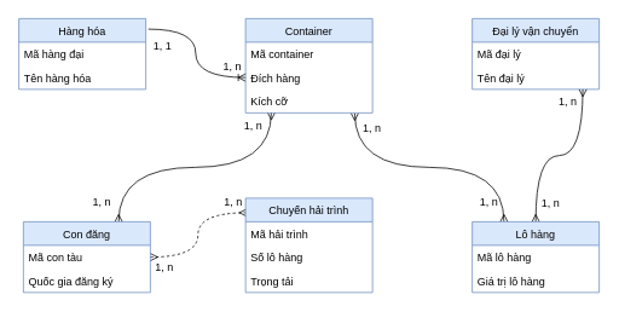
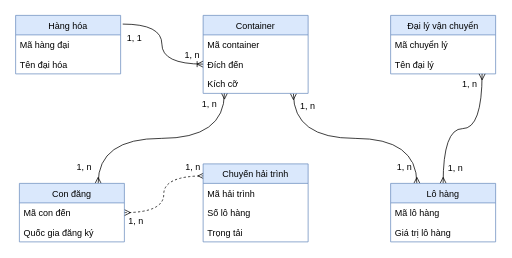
- <mxCell id="6" value="Mã đại lý" style="text;strokeColor=none;fillColor=none;align=left;verticalAlign=top;spacingLeft=4;spacingRight=4;overflow=hidden;rotatable=0;points=[[0,0.5],[1,0.5]];portConstraint=eastwest;" vertex="1" parent="5"><mxGeometry y="26" width="140" height="26" as="geometry" /></mxCell>
+ <mxCell id="6" value="Mã chuyển lý" style="text;strokeColor=none;fillColor=none;align=left;verticalAlign=top;spacingLeft=4;spacingRight=4;overflow=hidden;rotatable=0;points=[[0,0.5],[1,0.5]];portConstraint=eastwest;" vertex="1" parent="5"><mxGeometry y="26" width="140" height="26" as="geometry" /></mxCell>
- <mxCell id="4" value="Tên hàng hóa" style="text;strokeColor=none;fillColor=none;align=left;verticalAlign=top;spacingLeft=4;spacingRight=4;overflow=hidden;rotatable=0;points=[[0,0.5],[1,0.5]];portConstraint=eastwest;" vertex="1" parent="2"><mxGeometry y="52" width="140" height="26" as="geometry" /></mxCell>
+ <mxCell id="4" value="Tên đại hóa" style="text;strokeColor=none;fillColor=none;align=left;verticalAlign=top;spacingLeft=4;spacingRight=4;overflow=hidden;rotatable=0;points=[[0,0.5],[1,0.5]];portConstraint=eastwest;" vertex="1" parent="2"><mxGeometry y="52" width="140" height="26" as="geometry" /></mxCell>
- <mxCell id="25" value="Đích hàng" style="text;strokeColor=none;fillColor=none;align=left;verticalAlign=top;spacingLeft=4;spacingRight=4;overflow=hidden;rotatable=0;points=[[0,0.5],[1,0.5]];portConstraint=eastwest;" vertex="1" parent="23"><mxGeometry y="52" width="140" height="26" as="geometry" /></mxCell>
+ <mxCell id="25" value="Đích đến" style="text;strokeColor=none;fillColor=none;align=left;verticalAlign=top;spacingLeft=4;spacingRight=4;overflow=hidden;rotatable=0;points=[[0,0.5],[1,0.5]];portConstraint=eastwest;" vertex="1" parent="23"><mxGeometry y="52" width="140" height="26" as="geometry" /></mxCell>
- <mxCell id="32" value="Mã con tàu" style="text;strokeColor=none;fillColor=none;align=left;verticalAlign=top;spacingLeft=4;spacingRight=4;overflow=hidden;rotatable=0;points=[[0,0.5],[1,0.5]];portConstraint=eastwest;" vertex="1" parent="31"><mxGeometry y="26" width="140" height="26" as="geometry" /></mxCell>
+ <mxCell id="32" value="Mã con đến" style="text;strokeColor=none;fillColor=none;align=left;verticalAlign=top;spacingLeft=4;spacingRight=4;overflow=hidden;rotatable=0;points=[[0,0.5],[1,0.5]];portConstraint=eastwest;" vertex="1" parent="31"><mxGeometry y="26" width="140" height="26" as="geometry" /></mxCell>
